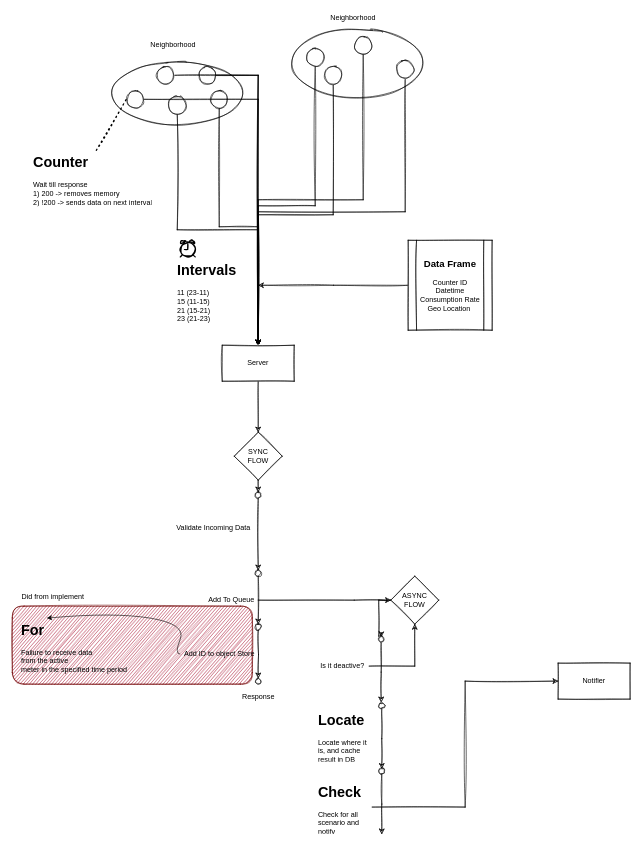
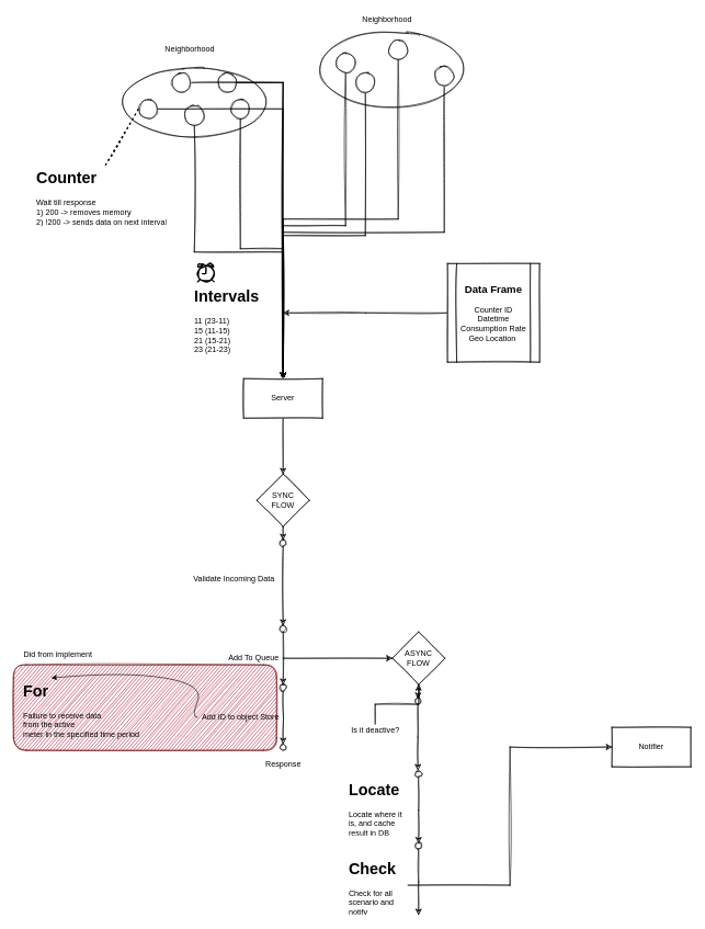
- <mxCell id="50" value="ASYNC &lt;br&gt;FLOW" style="rhombus;whiteSpace=wrap;html=1;sketch=1;" parent="1" vertex="1"><mxGeometry x="651" y="960" width="80" height="80" as="geometry" /></mxCell>
+ <mxCell id="50" value="ASYNC &lt;br&gt;FLOW" style="rhombus;whiteSpace=wrap;html=1;sketch=1;" parent="1" vertex="1"><mxGeometry x="596" y="960" width="80" height="80" as="geometry" /></mxCell>
